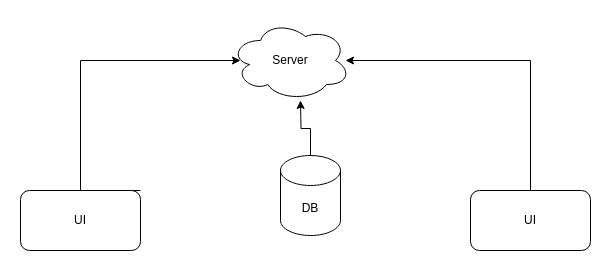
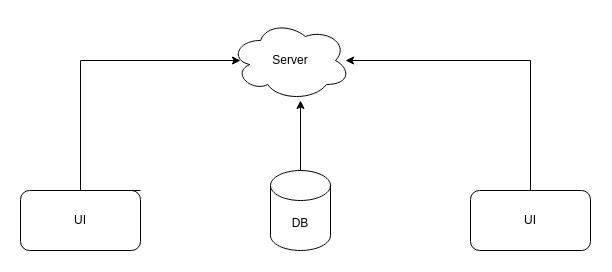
- <mxCell id="6" value="DB" style="shape=cylinder3;whiteSpace=wrap;html=1;boundedLbl=1;backgroundOutline=1;size=15;" vertex="1" parent="1"><mxGeometry x="280" y="155" width="60" height="80" as="geometry" /></mxCell>
+ <mxCell id="6" value="DB" style="shape=cylinder3;whiteSpace=wrap;html=1;boundedLbl=1;backgroundOutline=1;size=15;" vertex="1" parent="1"><mxGeometry x="270" y="170" width="60" height="80" as="geometry" /></mxCell>
